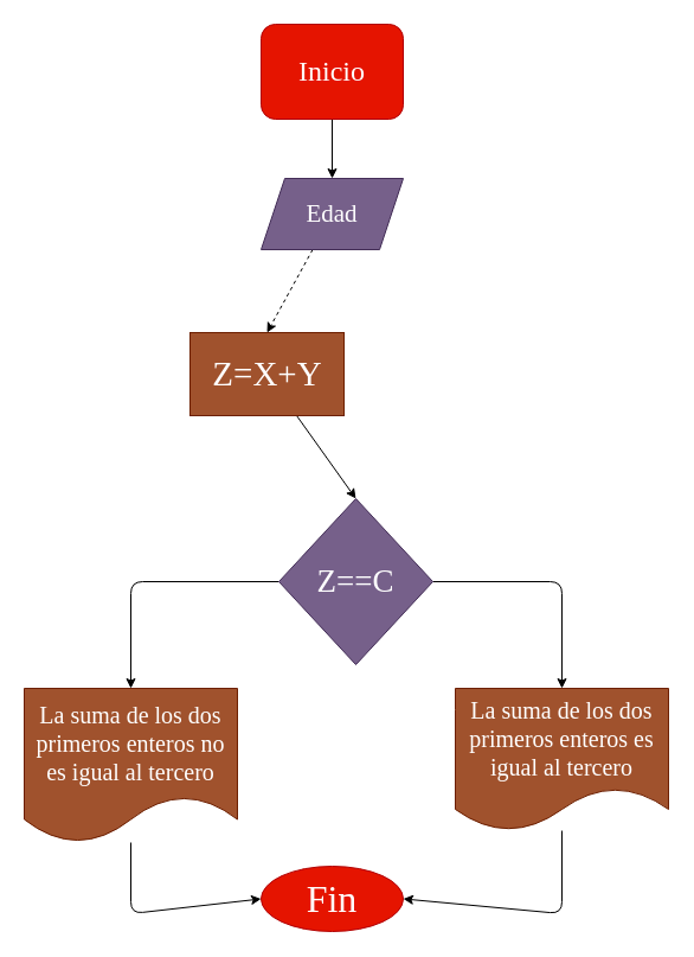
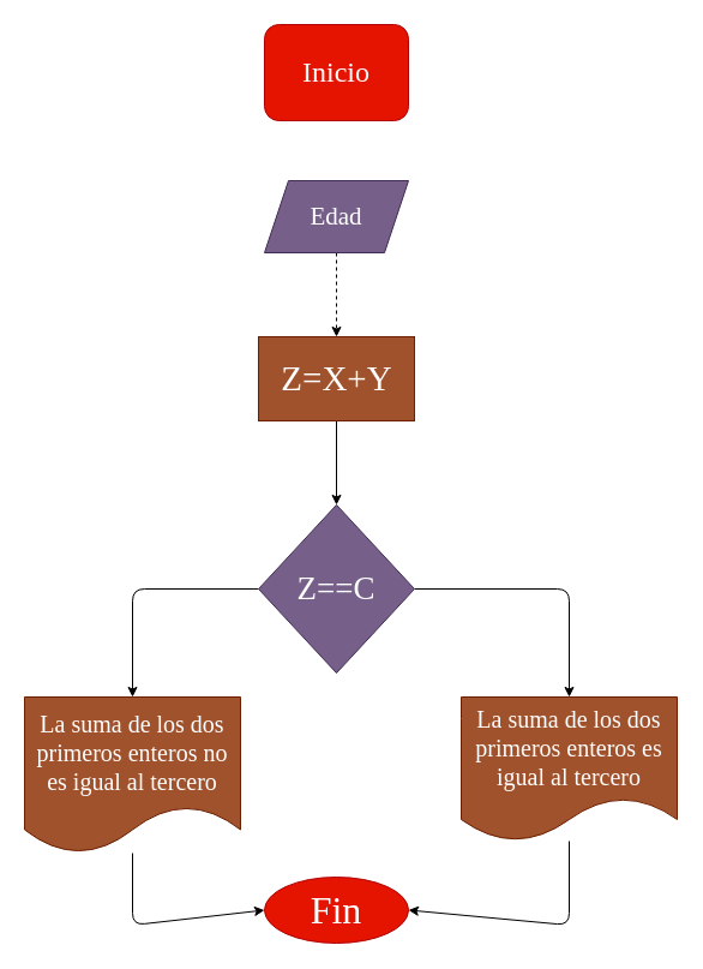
- <mxCell id="2" value="" style="edgeStyle=none;html=1;fontSize=18;" parent="1" source="3" target="5" edge="1"><mxGeometry relative="1" as="geometry" /></mxCell>
- <mxCell id="15" value="&lt;font style=&quot;font-size: 29px; font-weight: normal;&quot;&gt;Z=X+Y&lt;/font&gt;" style="text;strokeColor=#6D1F00;fillColor=#a0522d;html=1;fontSize=29;fontStyle=1;verticalAlign=middle;align=center;fontColor=#ffffff;fontFamily=Comic Sans MS;" parent="1" vertex="1"><mxGeometry x="160" y="280" width="130" height="70" as="geometry" /></mxCell>
+ <mxCell id="15" value="&lt;font style=&quot;font-size: 29px; font-weight: normal;&quot;&gt;Z=X+Y&lt;/font&gt;" style="text;strokeColor=#6D1F00;fillColor=#a0522d;html=1;fontSize=29;fontStyle=1;verticalAlign=middle;align=center;fontColor=#ffffff;fontFamily=Comic Sans MS;" parent="1" vertex="1"><mxGeometry x="215" y="280" width="130" height="70" as="geometry" /></mxCell>
- <mxCell id="8" value="Z==C" style="rhombus;whiteSpace=wrap;html=1;fontSize=27;fillColor=#76608a;fontColor=#ffffff;strokeColor=#432D57;fontFamily=Comic Sans MS;" parent="1" vertex="1"><mxGeometry x="235" y="420" width="130" height="140" as="geometry" /></mxCell>
+ <mxCell id="8" value="Z==C" style="rhombus;whiteSpace=wrap;html=1;fontSize=27;fillColor=#76608a;fontColor=#ffffff;strokeColor=#432D57;fontFamily=Comic Sans MS;" parent="1" vertex="1"><mxGeometry x="215" y="420" width="130" height="140" as="geometry" /></mxCell>
